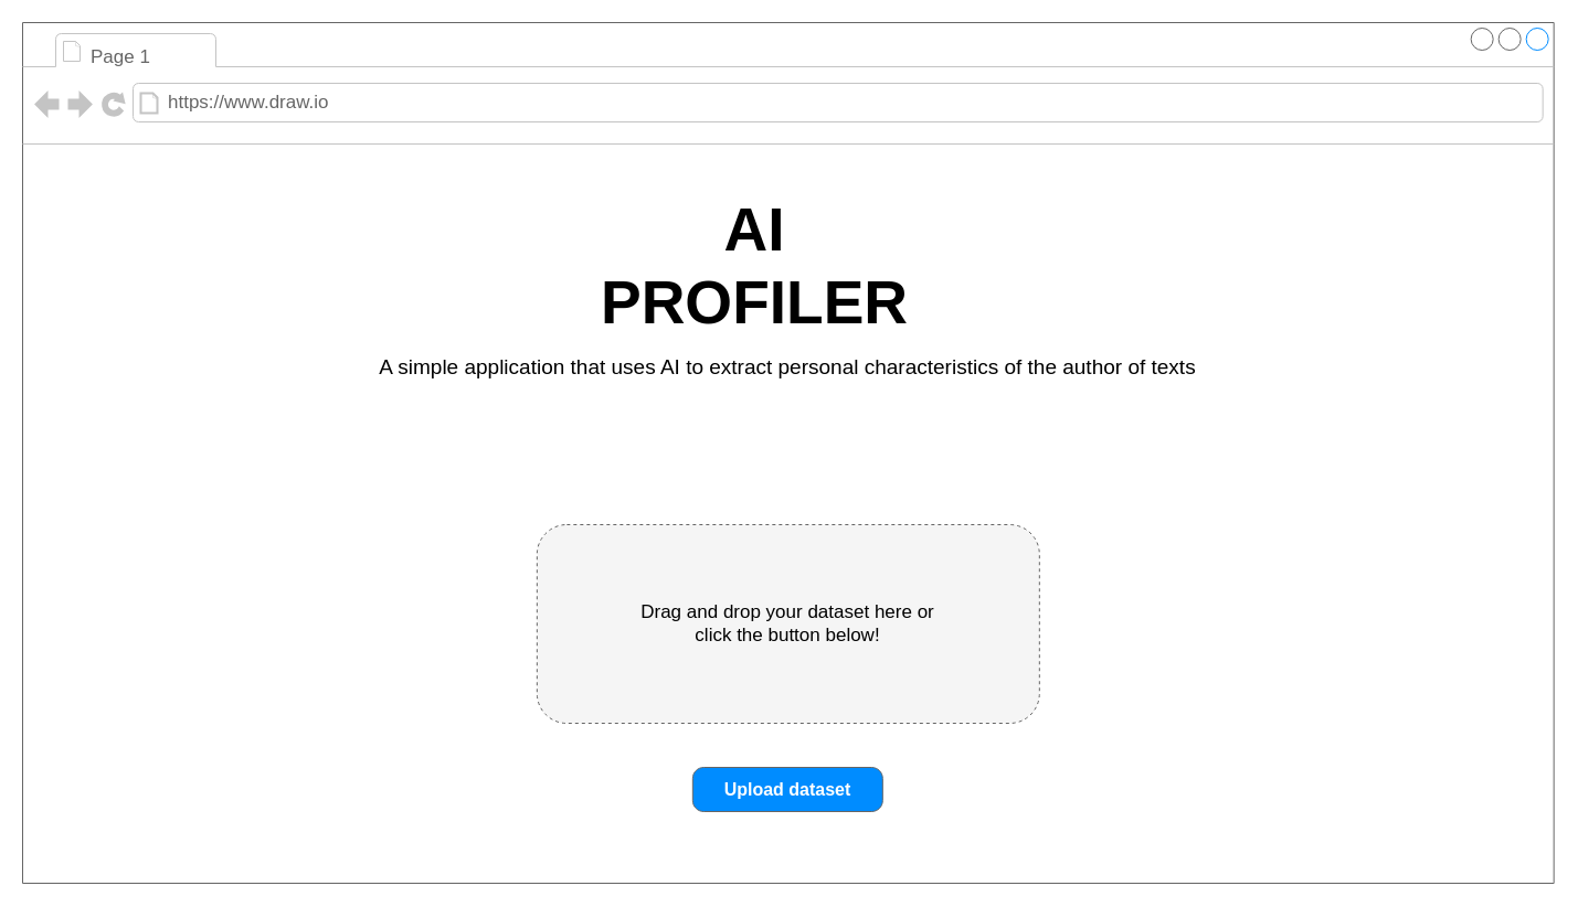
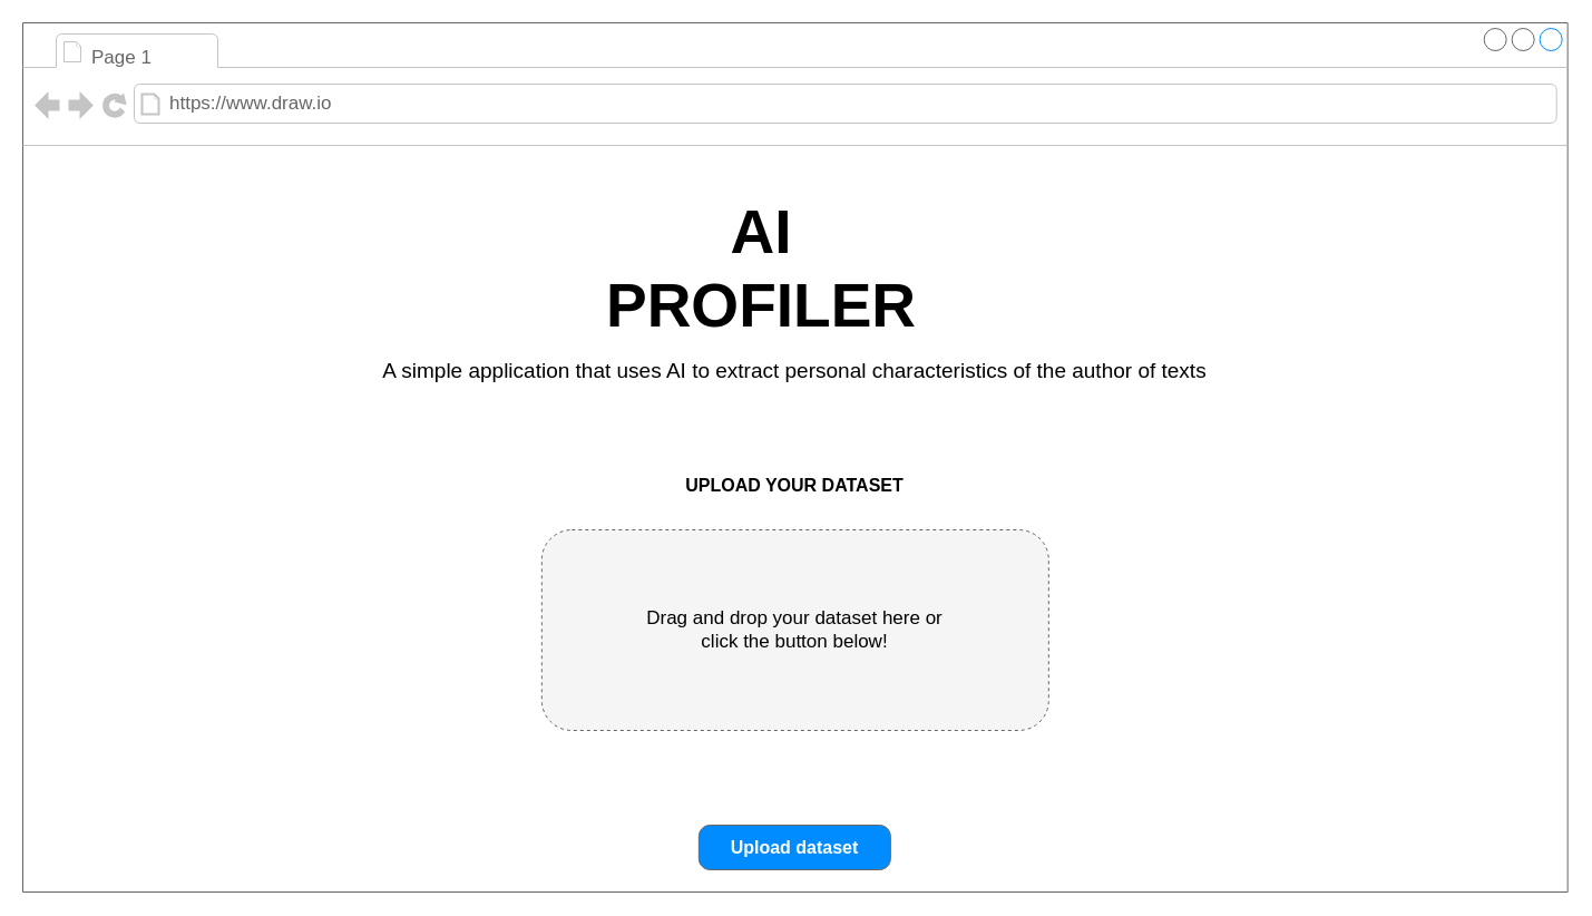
+ <mxCell id="10" value="UPLOAD YOUR DATASET" style="text;html=1;strokeColor=none;fillColor=none;align=center;verticalAlign=middle;whiteSpace=wrap;rounded=0;fontSize=16;fontStyle=1" parent="2" vertex="1"><mxGeometry x="593.34" y="400" width="200" height="30" as="geometry" /></mxCell>
- <mxCell id="8" value="Upload dataset" style="strokeWidth=1;shadow=0;dashed=0;align=center;html=1;shape=mxgraph.mockup.buttons.button;strokeColor=#666666;fontColor=#ffffff;mainText=;buttonStyle=round;fontSize=16;fontStyle=1;fillColor=#008cff;whiteSpace=wrap;" parent="2" vertex="1"><mxGeometry x="606.83" y="675" width="172" height="40" as="geometry" /></mxCell>
+ <mxCell id="8" value="Upload dataset" style="strokeWidth=1;shadow=0;dashed=0;align=center;html=1;shape=mxgraph.mockup.buttons.button;strokeColor=#666666;fontColor=#ffffff;mainText=;buttonStyle=round;fontSize=16;fontStyle=1;fillColor=#008cff;whiteSpace=wrap;" parent="2" vertex="1"><mxGeometry x="606.83" y="720" width="172" height="40" as="geometry" /></mxCell>
